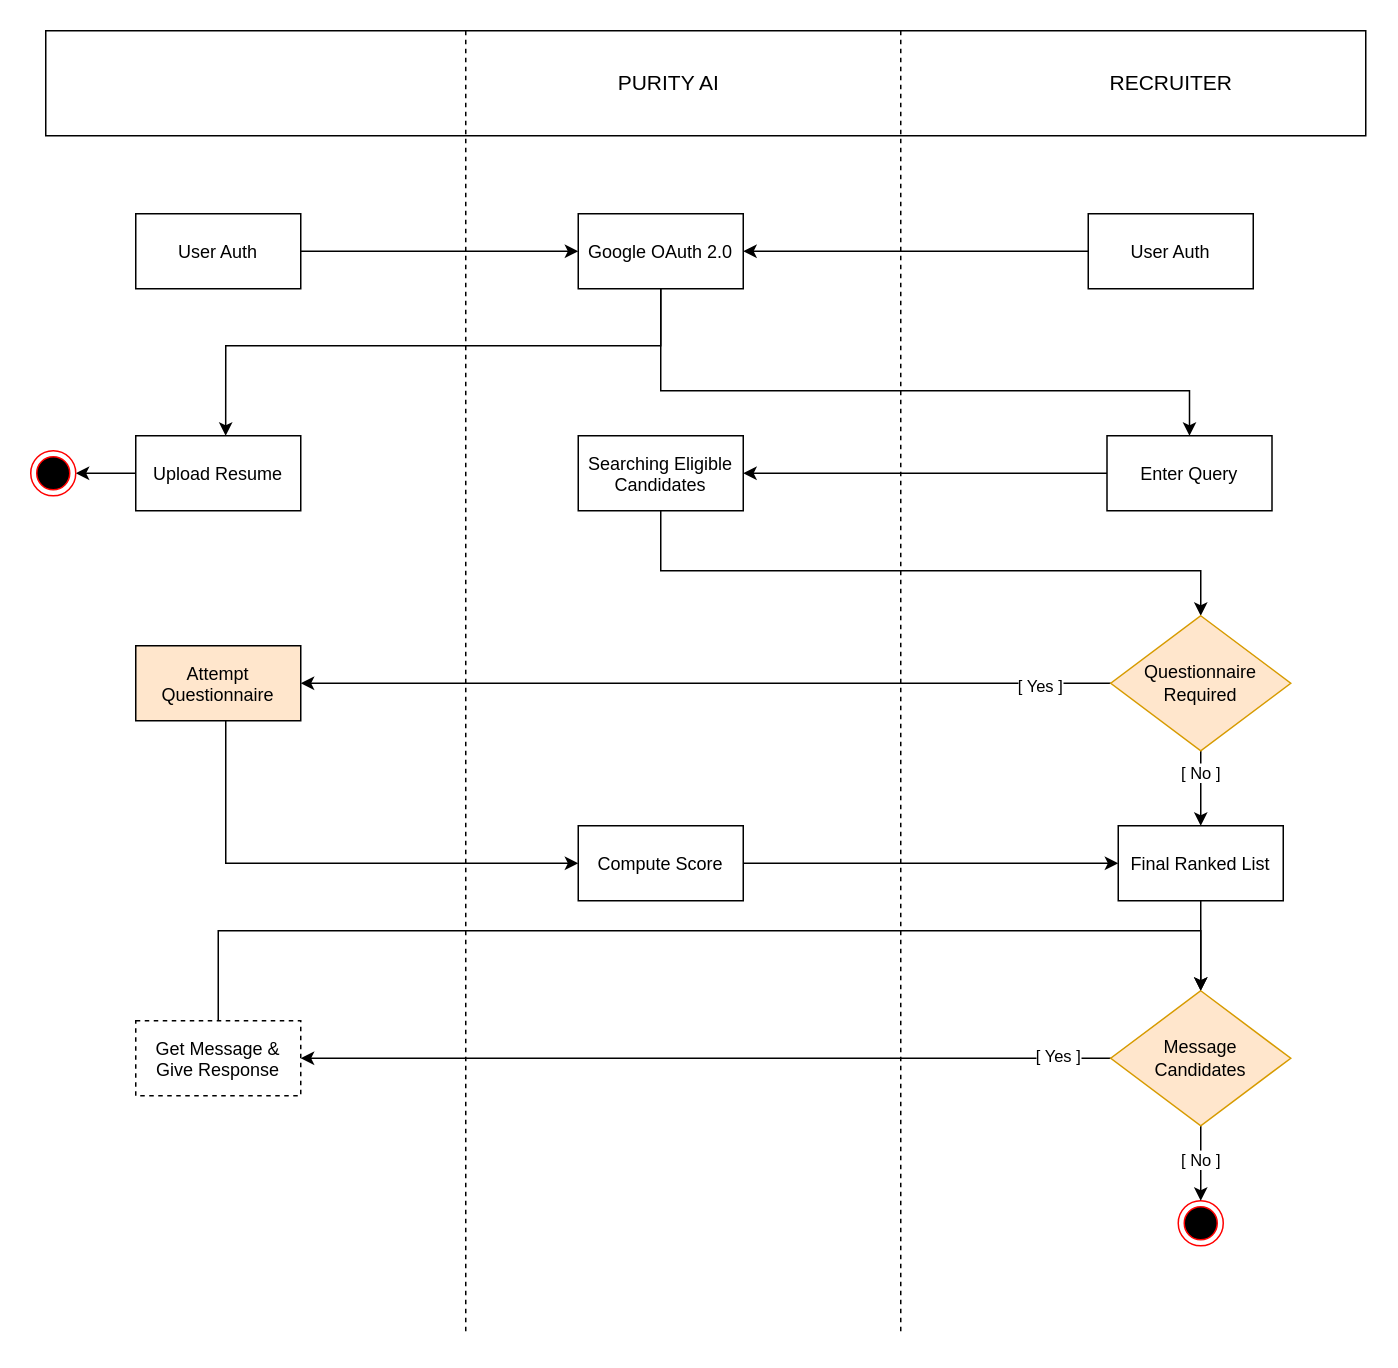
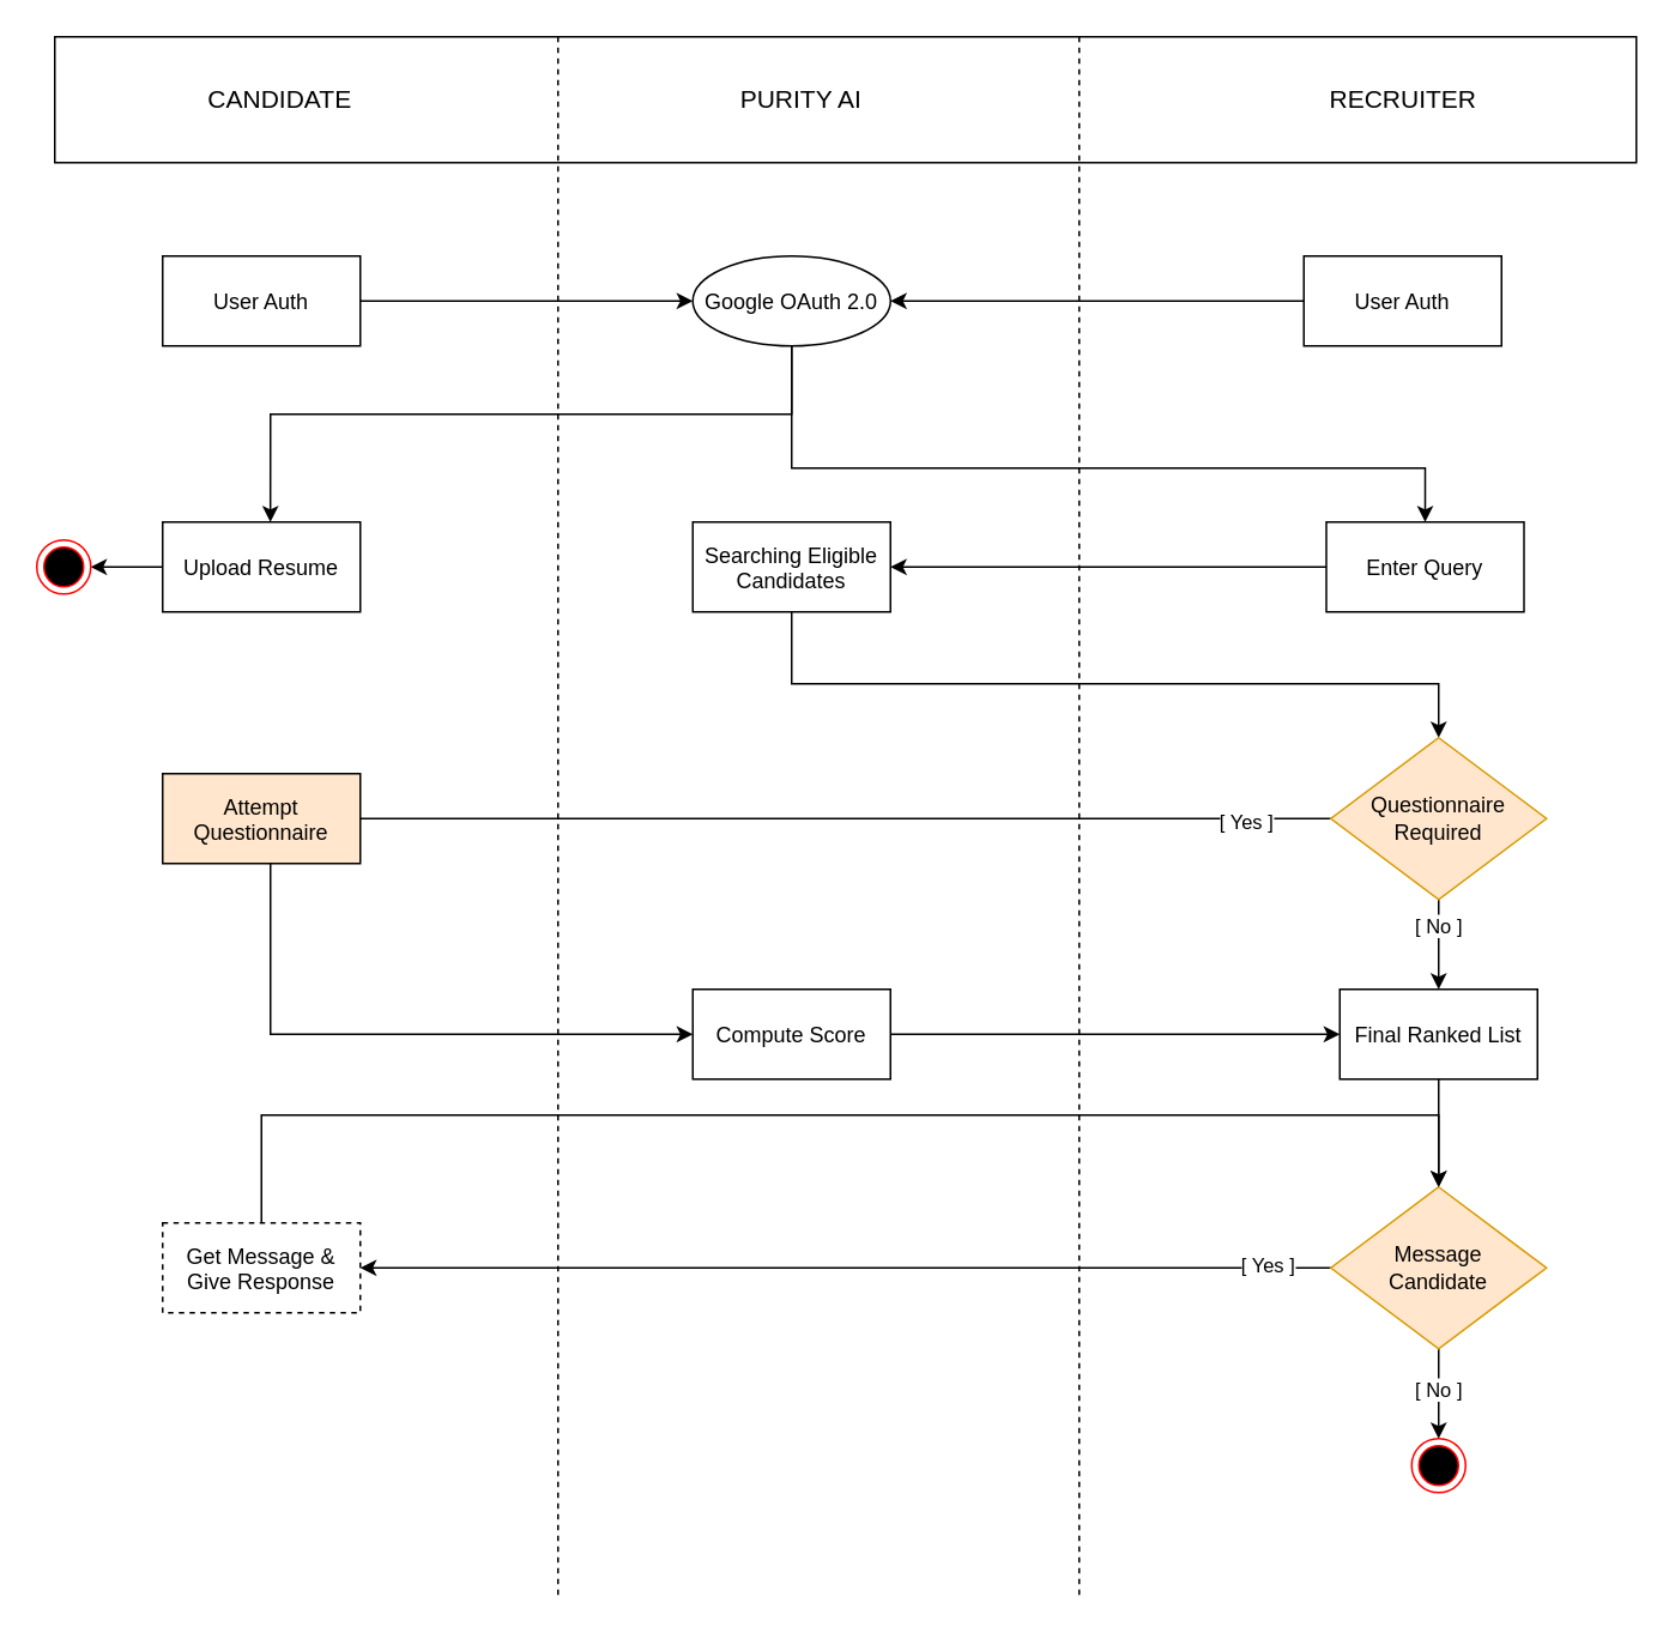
+ <mxCell id="38" value="&lt;font style=&quot;font-size: 14px;&quot;&gt;CANDIDATE&lt;/font&gt;" style="text;html=1;align=center;verticalAlign=middle;resizable=0;points=[];autosize=1;strokeColor=none;fillColor=none;" vertex="1" parent="1"><mxGeometry x="105" y="40" width="100" height="30" as="geometry" /></mxCell>
- <mxCell id="4" value="Google OAuth 2.0" style="" parent="1" vertex="1"><mxGeometry x="385" y="142" width="110" height="50" as="geometry" /></mxCell>
+ <mxCell id="4" value="Google OAuth 2.0" style="ellipse;" parent="1" vertex="1"><mxGeometry x="385" y="142" width="110" height="50" as="geometry" /></mxCell>
- <mxCell id="20" style="edgeStyle=orthogonalEdgeStyle;rounded=0;orthogonalLoop=1;jettySize=auto;html=1;entryX=1;entryY=0.5;entryDx=0;entryDy=0;" edge="1" parent="1" source="24" target="19"><mxGeometry relative="1" as="geometry" /></mxCell>
+ <mxCell id="20" style="edgeStyle=orthogonalEdgeStyle;rounded=0;orthogonalLoop=1;jettySize=auto;html=1;entryX=1;entryY=0.5;entryDx=0;entryDy=0;endArrow=none;" edge="1" parent="1" source="24" target="19"><mxGeometry relative="1" as="geometry" /></mxCell>
- <mxCell id="33" value="Message &lt;br&gt;Candidates" style="rhombus;whiteSpace=wrap;html=1;fillColor=#ffe6cc;strokeColor=#d79b00;" vertex="1" parent="1"><mxGeometry x="740" y="660" width="120" height="90" as="geometry" /></mxCell>
+ <mxCell id="33" value="Message &lt;br&gt;Candidate" style="rhombus;whiteSpace=wrap;html=1;fillColor=#ffe6cc;strokeColor=#d79b00;" vertex="1" parent="1"><mxGeometry x="740" y="660" width="120" height="90" as="geometry" /></mxCell>
